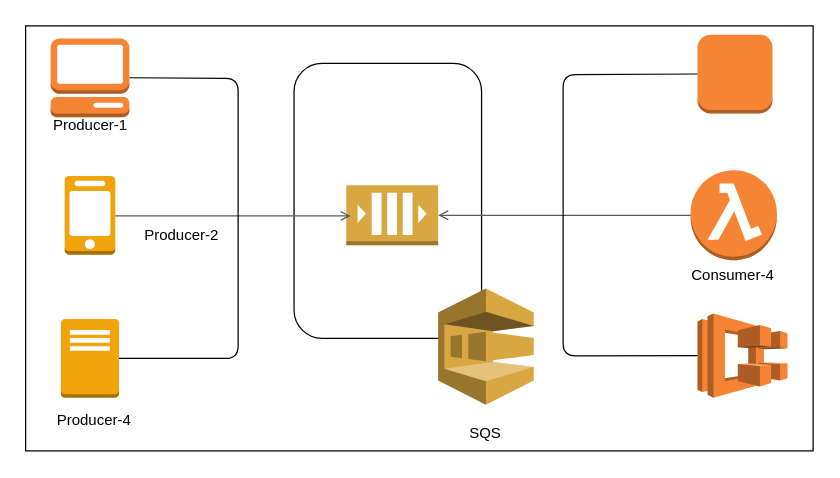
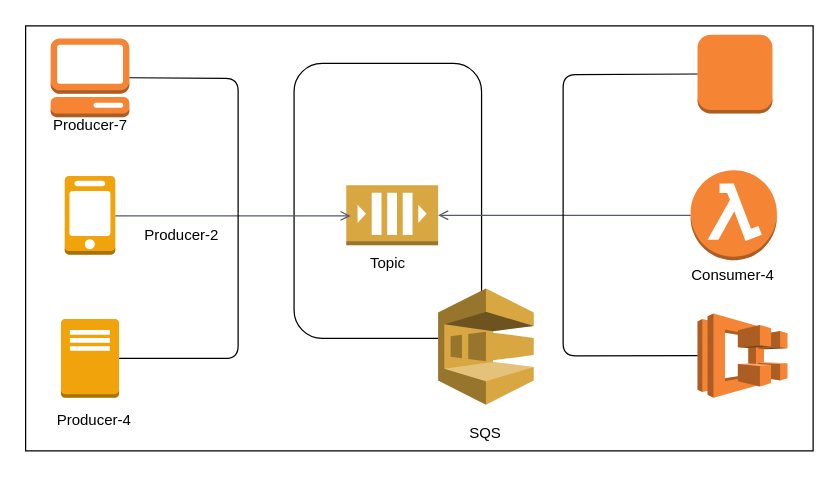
- <mxCell id="8" value="Producer-1" style="text;html=1;strokeColor=none;fillColor=none;align=center;verticalAlign=middle;whiteSpace=wrap;rounded=0;" parent="1" vertex="1"><mxGeometry x="36.5" y="90" width="70" height="20" as="geometry" /></mxCell>
+ <mxCell id="8" value="Producer-7" style="text;html=1;strokeColor=none;fillColor=none;align=center;verticalAlign=middle;whiteSpace=wrap;rounded=0;" parent="1" vertex="1"><mxGeometry x="36.5" y="90" width="70" height="20" as="geometry" /></mxCell>
+ <mxCell id="17" value="Topic" style="text;html=1;strokeColor=none;fillColor=none;align=center;verticalAlign=middle;whiteSpace=wrap;rounded=0;" parent="1" vertex="1"><mxGeometry x="289.75" y="200" width="40" height="20" as="geometry" /></mxCell>
